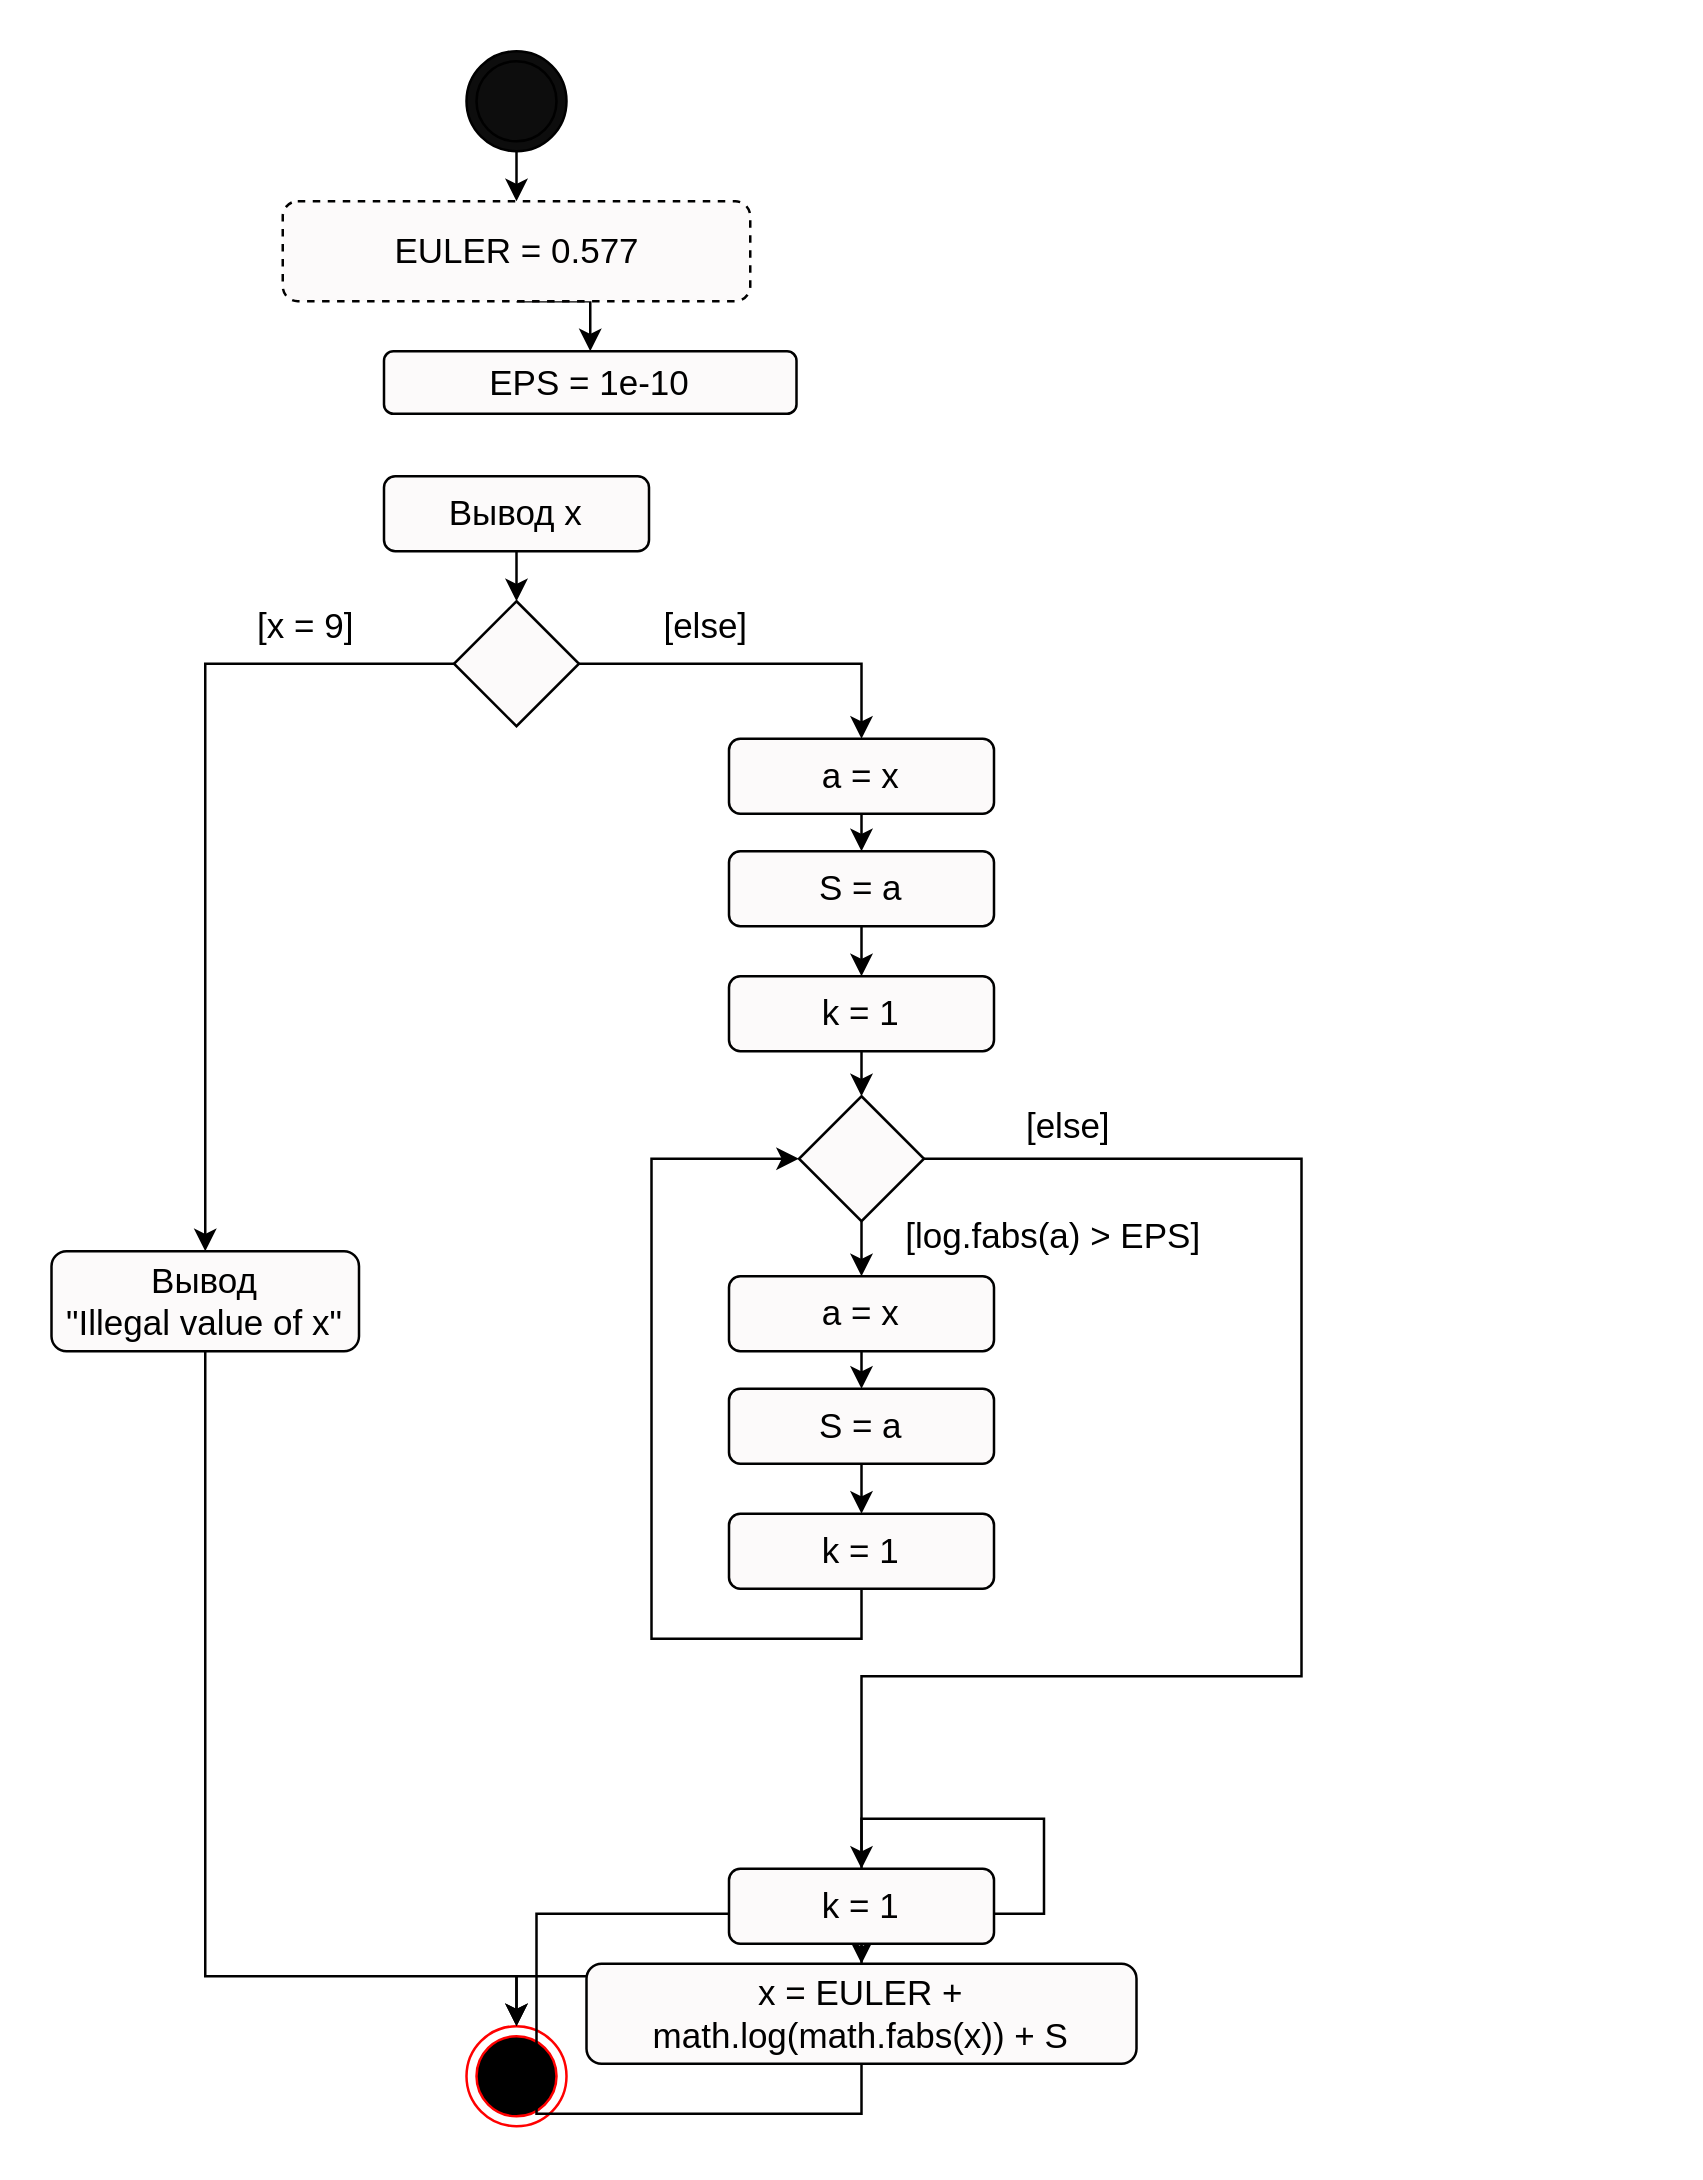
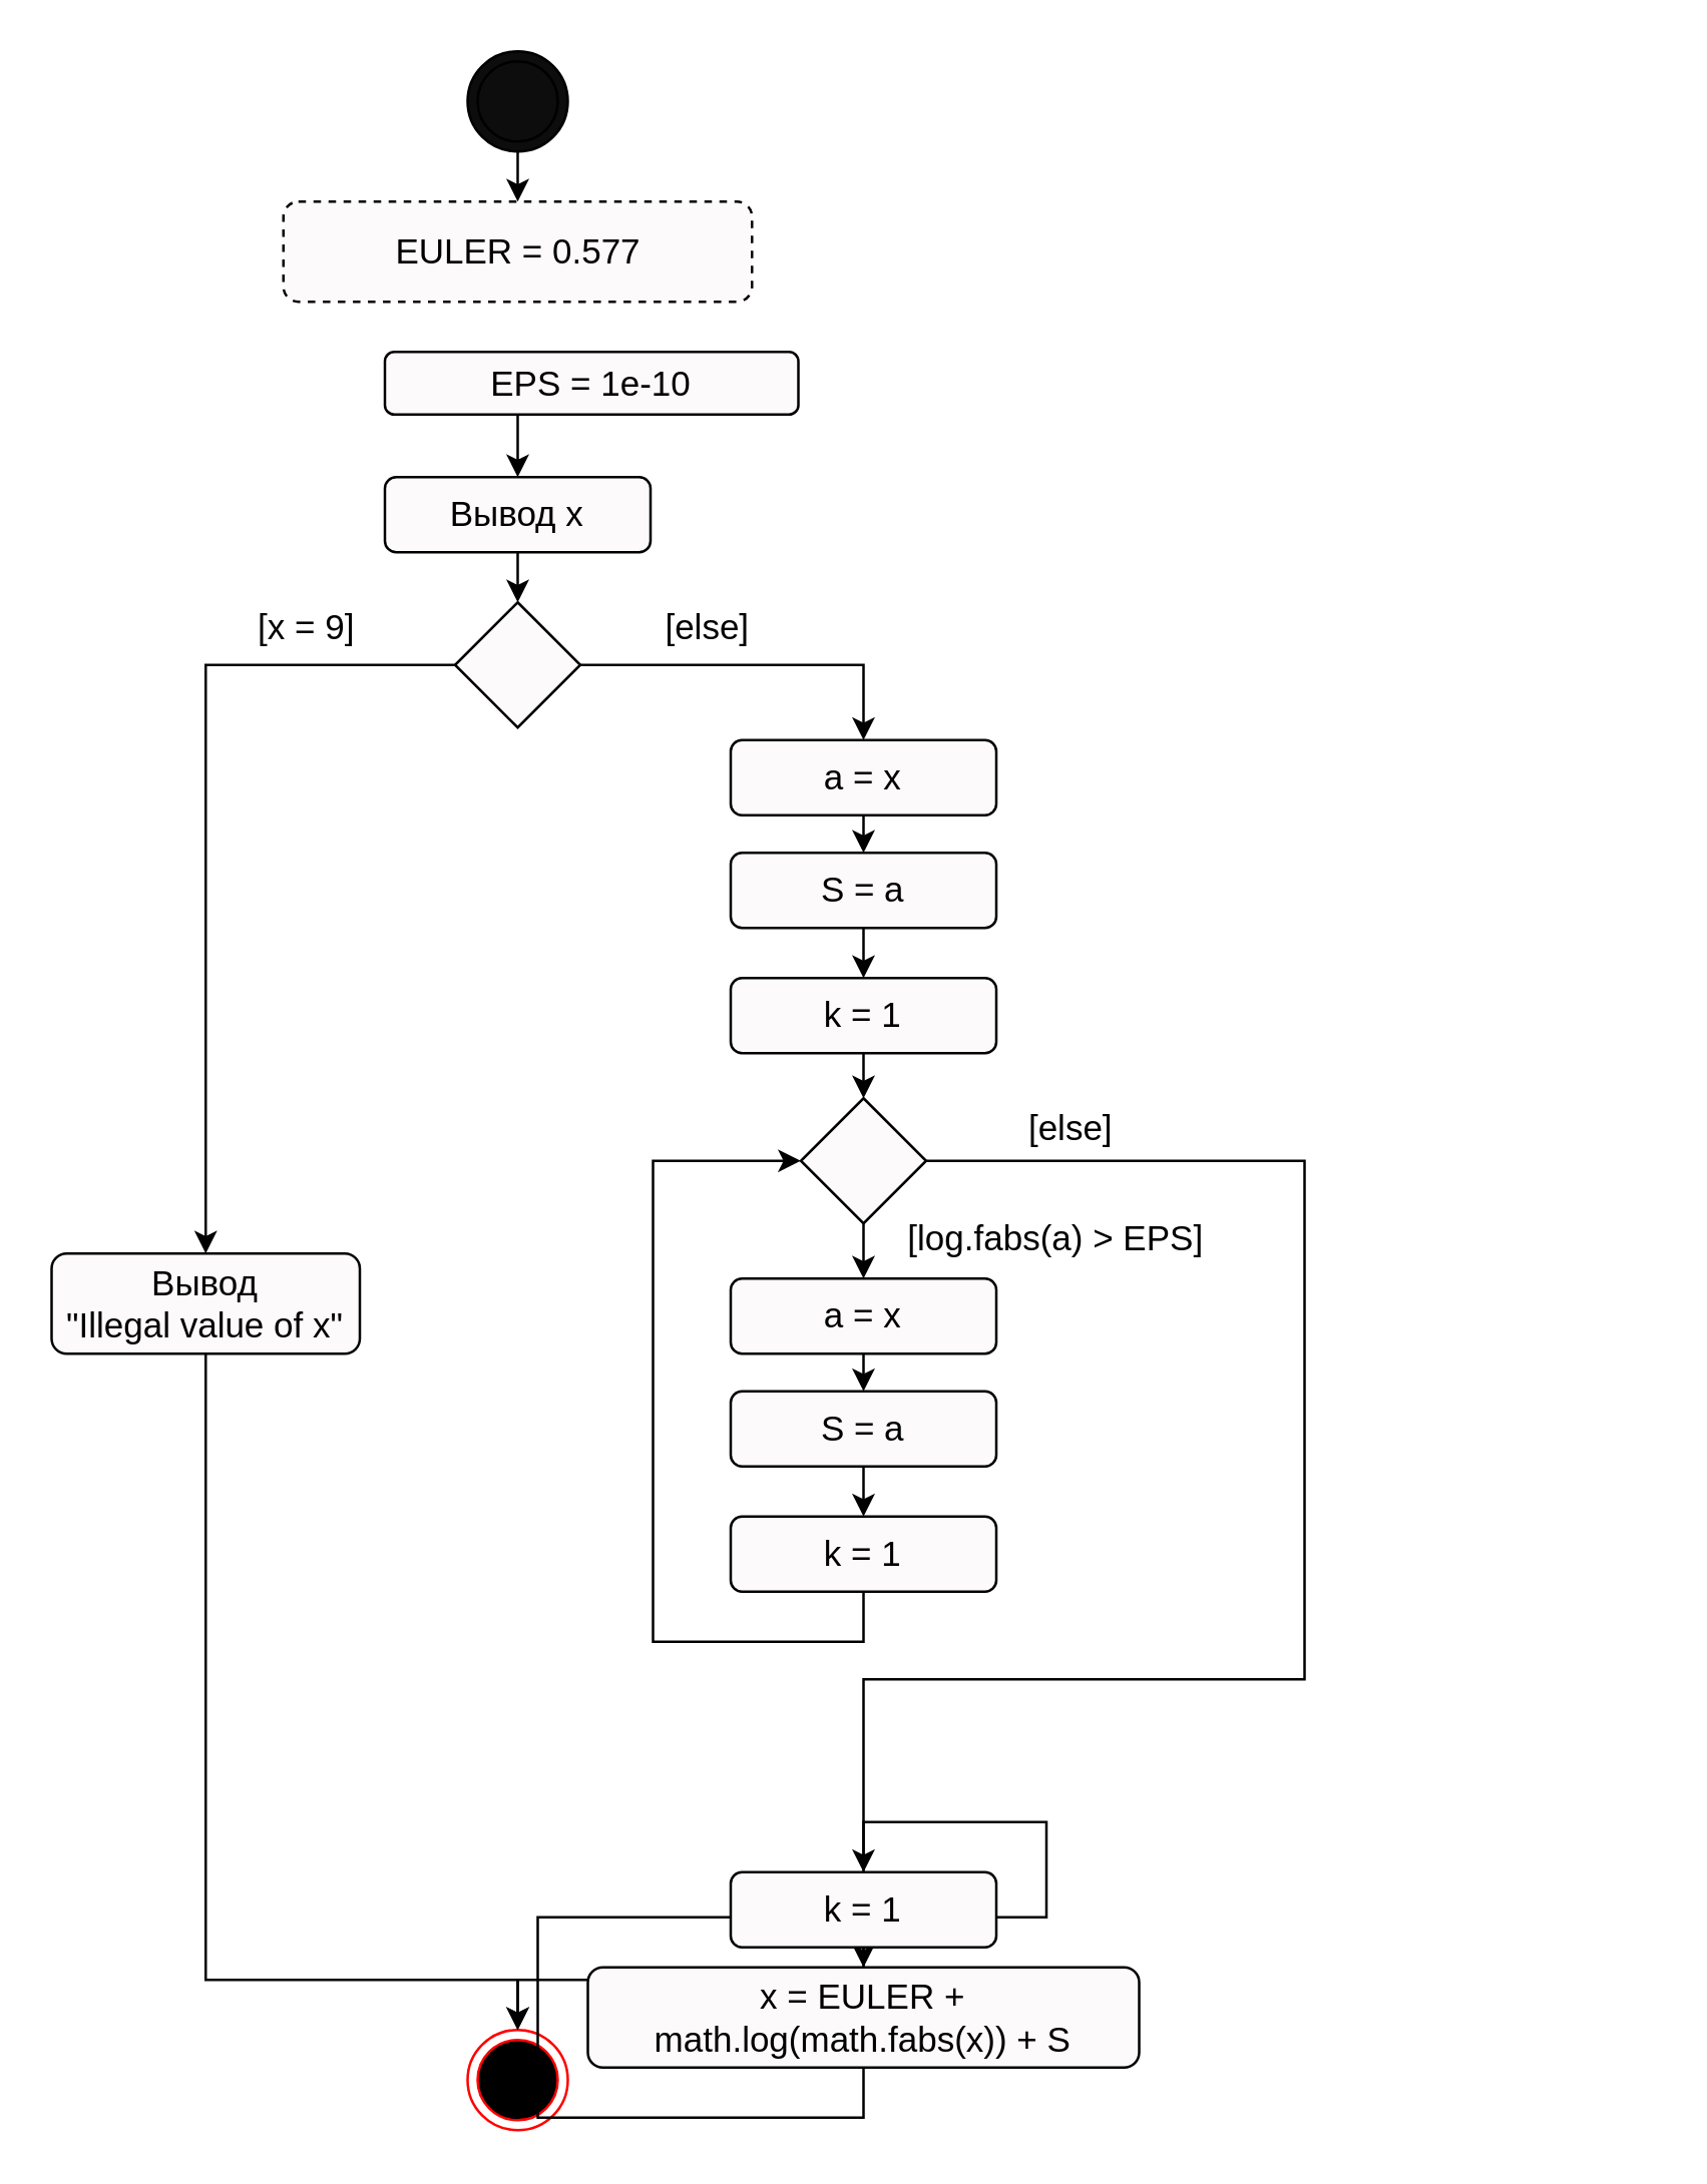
- <mxCell id="4" style="edgeStyle=orthogonalEdgeStyle;rounded=0;orthogonalLoop=1;jettySize=auto;html=1;exitX=0.5;exitY=1;exitDx=0;exitDy=0;entryX=0.5;entryY=0;entryDx=0;entryDy=0;fontSize=14;" edge="1" parent="1" source="5" target="15"><mxGeometry relative="1" as="geometry" /></mxCell>
+ <mxCell id="14" style="edgeStyle=orthogonalEdgeStyle;rounded=0;orthogonalLoop=1;jettySize=auto;html=1;exitX=0.5;exitY=1;exitDx=0;exitDy=0;entryX=0.5;entryY=0;entryDx=0;entryDy=0;fontSize=14;" edge="1" parent="1" source="15" target="17"><mxGeometry relative="1" as="geometry" /></mxCell>
